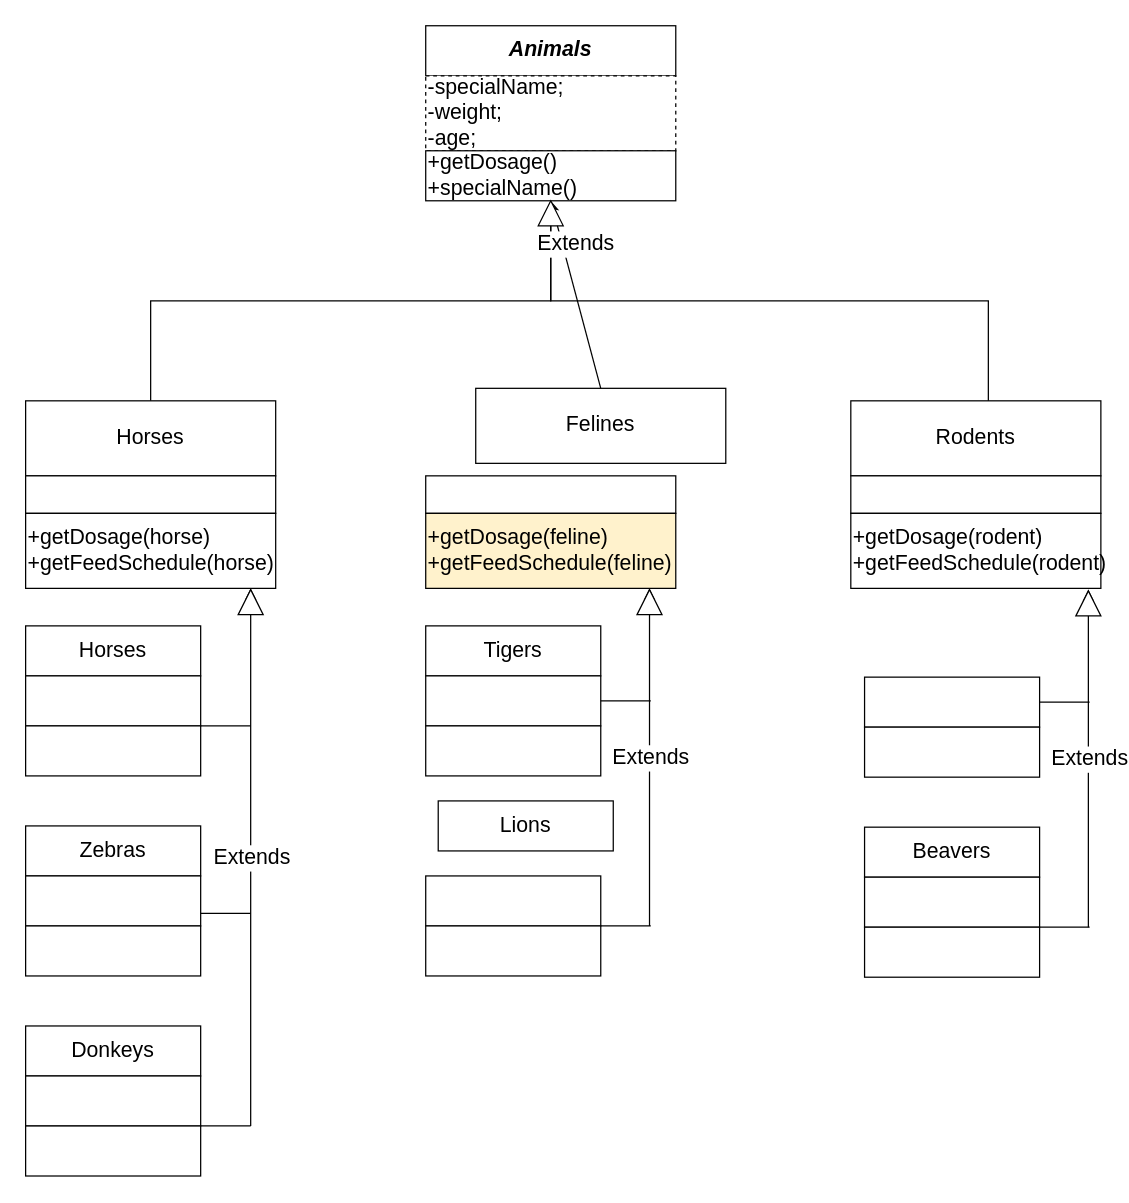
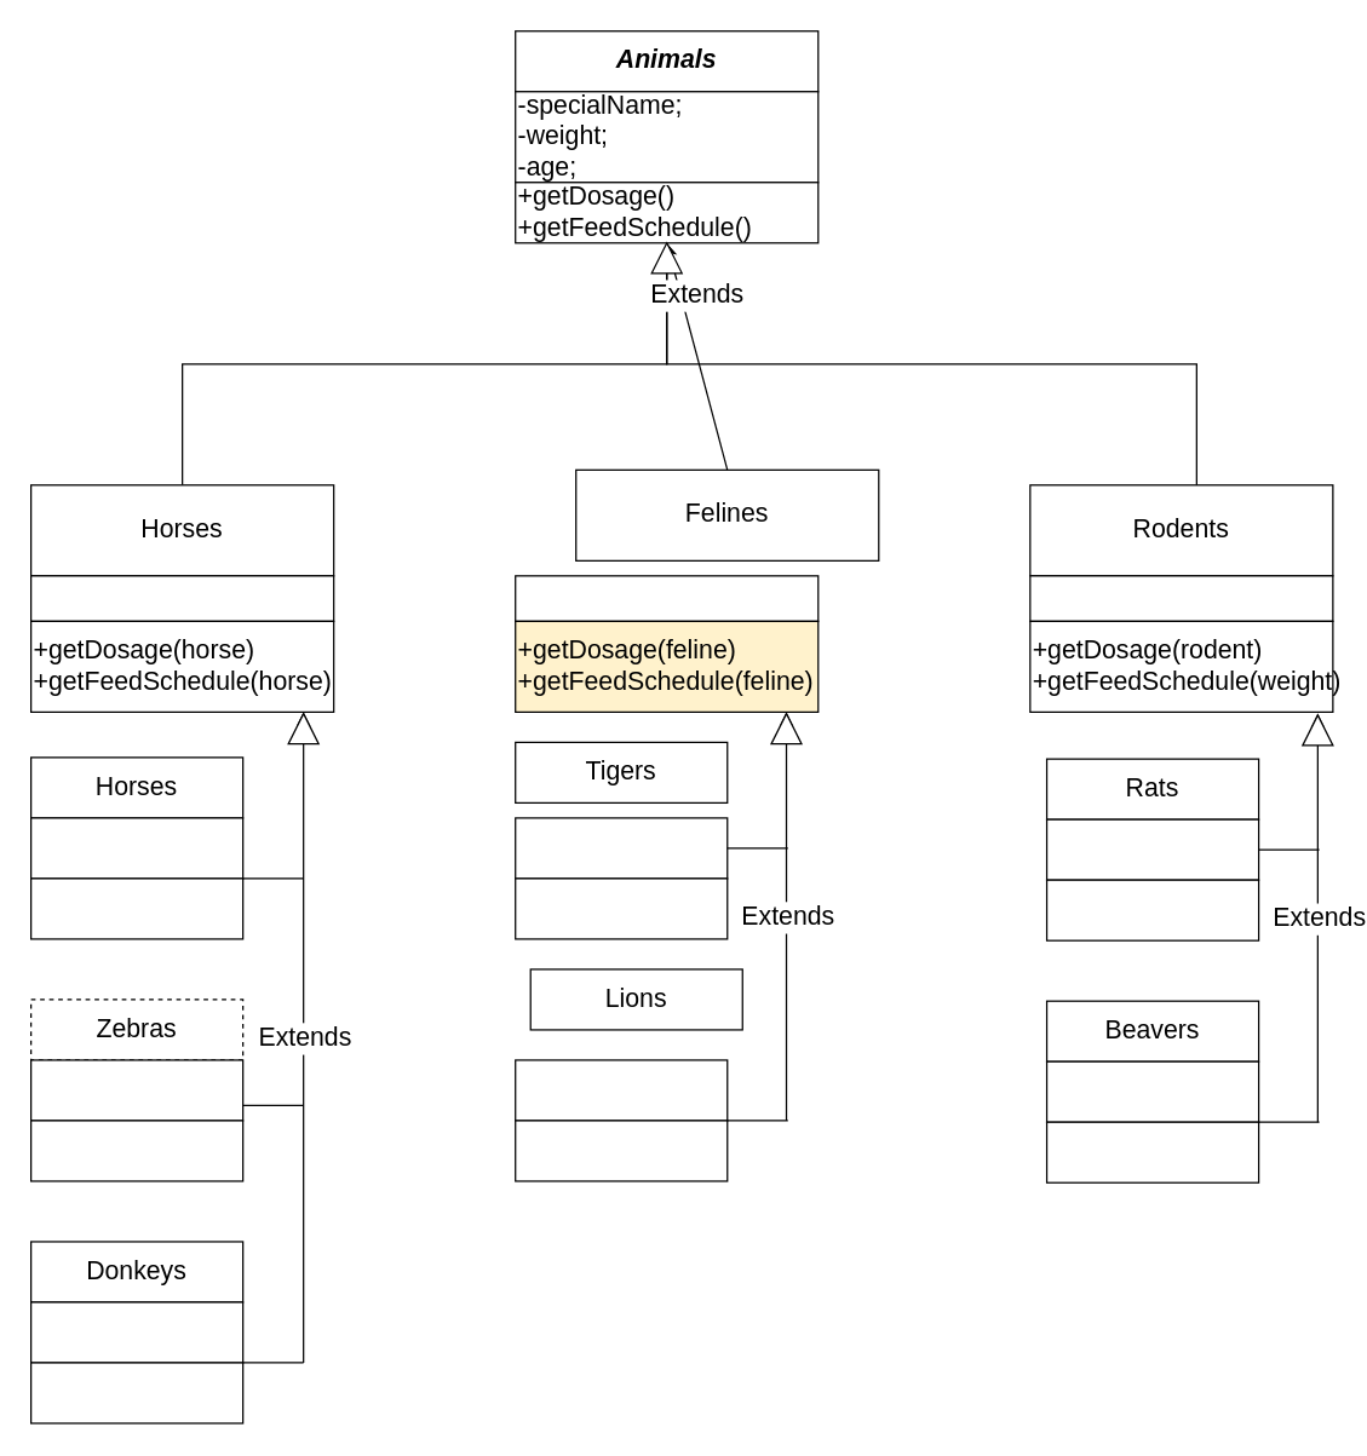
- <mxCell id="4" value="-specialName;&lt;br&gt;-weight;&lt;br&gt;-age;" style="rounded=0;whiteSpace=wrap;html=1;fontSize=17;align=left;dashed=1;" vertex="1" parent="1"><mxGeometry x="340" y="60" width="200" height="60" as="geometry" /></mxCell>
+ <mxCell id="4" value="-specialName;&lt;br&gt;-weight;&lt;br&gt;-age;" style="rounded=0;whiteSpace=wrap;html=1;fontSize=17;align=left;" vertex="1" parent="1"><mxGeometry x="340" y="60" width="200" height="60" as="geometry" /></mxCell>
- <mxCell id="5" value="+getDosage()&lt;br&gt;+specialName()" style="rounded=0;whiteSpace=wrap;html=1;fontSize=17;align=left;" vertex="1" parent="1"><mxGeometry x="340" y="120" width="200" height="40" as="geometry" /></mxCell>
+ <mxCell id="5" value="+getDosage()&lt;br&gt;+getFeedSchedule()" style="rounded=0;whiteSpace=wrap;html=1;fontSize=17;align=left;" vertex="1" parent="1"><mxGeometry x="340" y="120" width="200" height="40" as="geometry" /></mxCell>
- <mxCell id="17" value="&lt;span style=&quot;&quot;&gt;+getDosage(rodent)&lt;/span&gt;&lt;br style=&quot;&quot;&gt;&lt;span style=&quot;&quot;&gt;+getFeedSchedule(rodent)&lt;/span&gt;" style="rounded=1;whiteSpace=wrap;html=1;fontSize=17;arcSize=0;align=left;" vertex="1" parent="1"><mxGeometry x="680" y="410" width="200" height="60" as="geometry" /></mxCell>
+ <mxCell id="17" value="&lt;span style=&quot;&quot;&gt;+getDosage(rodent)&lt;/span&gt;&lt;br style=&quot;&quot;&gt;&lt;span style=&quot;&quot;&gt;+getFeedSchedule(weight)&lt;/span&gt;" style="rounded=1;whiteSpace=wrap;html=1;fontSize=17;arcSize=0;align=left;" vertex="1" parent="1"><mxGeometry x="680" y="410" width="200" height="60" as="geometry" /></mxCell>
- <mxCell id="29" value="Tigers" style="rounded=0;whiteSpace=wrap;html=1;fontSize=17;" vertex="1" parent="1"><mxGeometry x="340" y="500" width="140" height="40" as="geometry" /></mxCell>
+ <mxCell id="29" value="Tigers" style="rounded=0;whiteSpace=wrap;html=1;fontSize=17;" vertex="1" parent="1"><mxGeometry x="340" y="490" width="140" height="40" as="geometry" /></mxCell>
+ <mxCell id="50" value="Rats" style="rounded=0;whiteSpace=wrap;html=1;fontSize=17;" vertex="1" parent="1"><mxGeometry x="691" y="501" width="140" height="40" as="geometry" /></mxCell>
- <mxCell id="23" value="Zebras" style="rounded=0;whiteSpace=wrap;html=1;fontSize=17;" vertex="1" parent="1"><mxGeometry x="20" y="660" width="140" height="40" as="geometry" /></mxCell>
+ <mxCell id="23" value="Zebras" style="rounded=0;whiteSpace=wrap;html=1;fontSize=17;dashed=1;" vertex="1" parent="1"><mxGeometry x="20" y="660" width="140" height="40" as="geometry" /></mxCell>
